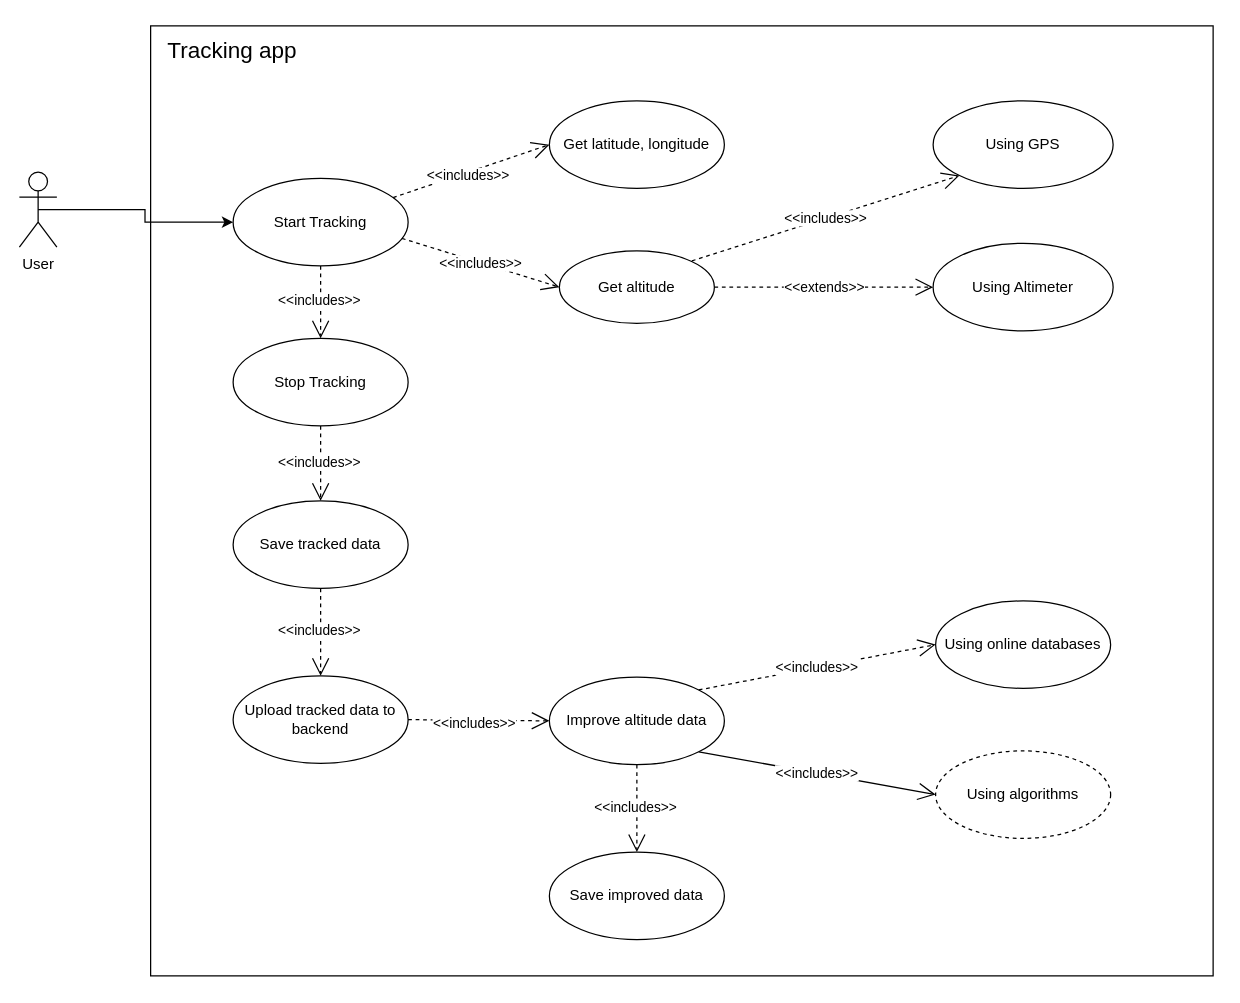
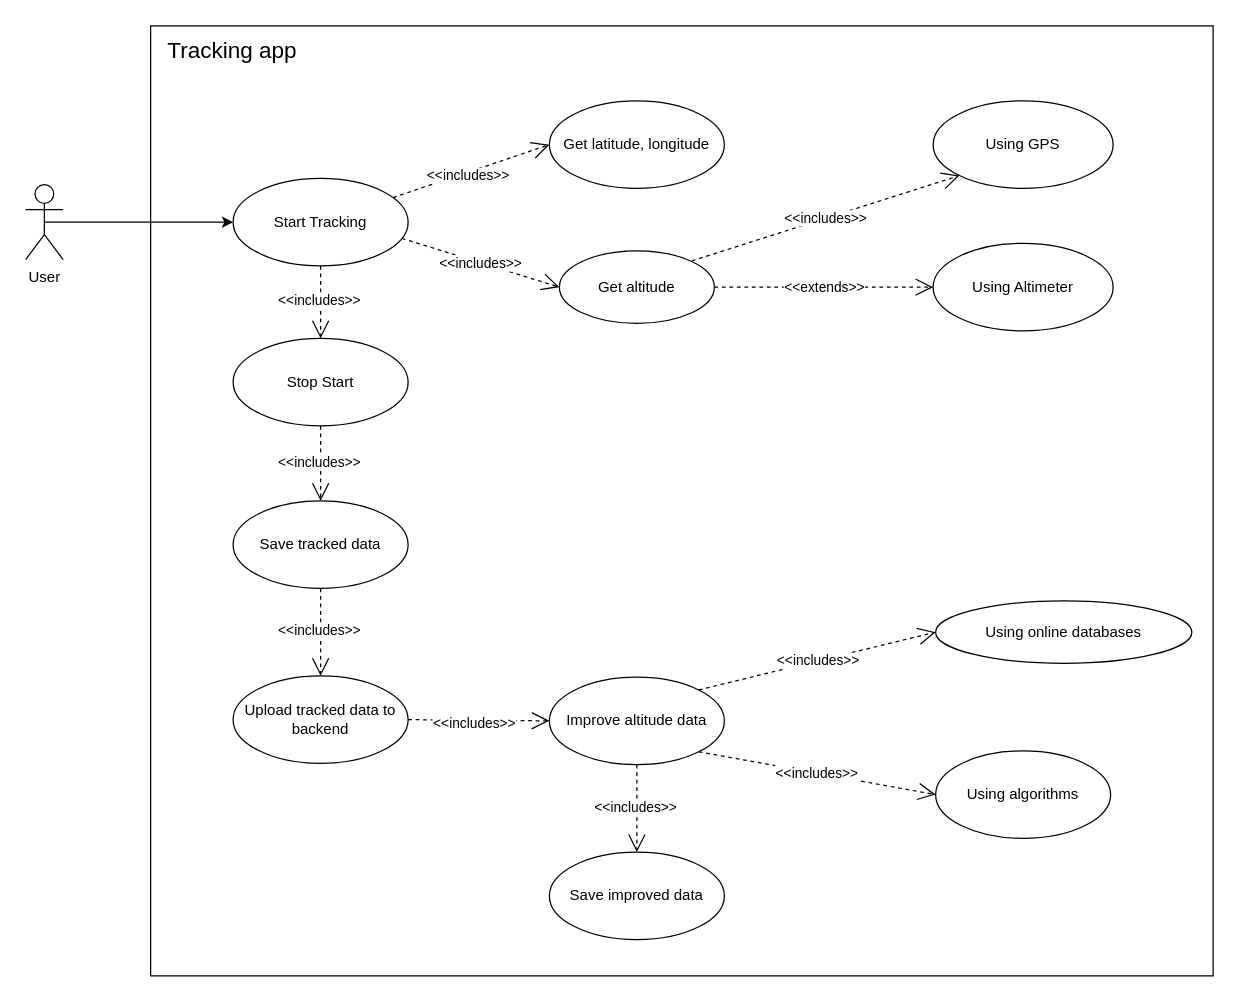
- <mxCell id="4" value="User" style="shape=umlActor;verticalLabelPosition=bottom;verticalAlign=top;html=1;" vertex="1" parent="1"><mxGeometry x="15" y="137" width="30" height="60" as="geometry" /></mxCell>
+ <mxCell id="4" value="User" style="shape=umlActor;verticalLabelPosition=bottom;verticalAlign=top;html=1;" vertex="1" parent="1"><mxGeometry x="20" y="147" width="30" height="60" as="geometry" /></mxCell>
- <mxCell id="32" value="Stop Tracking" style="ellipse;whiteSpace=wrap;html=1;" vertex="1" parent="1"><mxGeometry x="186" y="270" width="140" height="70" as="geometry" /></mxCell>
+ <mxCell id="32" value="Stop Start" style="ellipse;whiteSpace=wrap;html=1;" vertex="1" parent="1"><mxGeometry x="186" y="270" width="140" height="70" as="geometry" /></mxCell>
- <mxCell id="17" value="Using online databases" style="ellipse;whiteSpace=wrap;html=1;" vertex="1" parent="1"><mxGeometry x="748" y="480" width="140" height="70" as="geometry" /></mxCell>
+ <mxCell id="17" value="Using online databases" style="ellipse;whiteSpace=wrap;html=1;" vertex="1" parent="1"><mxGeometry x="748" y="480" width="205" height="50" as="geometry" /></mxCell>
- <mxCell id="21" value="&amp;lt;&amp;lt;includes&amp;gt;&amp;gt;" style="endArrow=open;endSize=12;dashed=0;html=1;rounded=0;exitX=1;exitY=1;exitDx=0;exitDy=0;entryX=0;entryY=0.5;entryDx=0;entryDy=0;" edge="1" parent="1" source="16" target="18"><mxGeometry width="160" relative="1" as="geometry"><mxPoint x="581" y="572" as="sourcePoint" /><mxPoint x="693" y="532" as="targetPoint" /></mxGeometry></mxCell>
+ <mxCell id="21" value="&amp;lt;&amp;lt;includes&amp;gt;&amp;gt;" style="endArrow=open;endSize=12;dashed=1;html=1;rounded=0;exitX=1;exitY=1;exitDx=0;exitDy=0;entryX=0;entryY=0.5;entryDx=0;entryDy=0;" edge="1" parent="1" source="16" target="18"><mxGeometry width="160" relative="1" as="geometry"><mxPoint x="581" y="572" as="sourcePoint" /><mxPoint x="693" y="532" as="targetPoint" /></mxGeometry></mxCell>
- <mxCell id="18" value="Using algorithms" style="ellipse;whiteSpace=wrap;html=1;dashed=1;" vertex="1" parent="1"><mxGeometry x="748" y="600" width="140" height="70" as="geometry" /></mxCell>
+ <mxCell id="18" value="Using algorithms" style="ellipse;whiteSpace=wrap;html=1;" vertex="1" parent="1"><mxGeometry x="748" y="600" width="140" height="70" as="geometry" /></mxCell>
